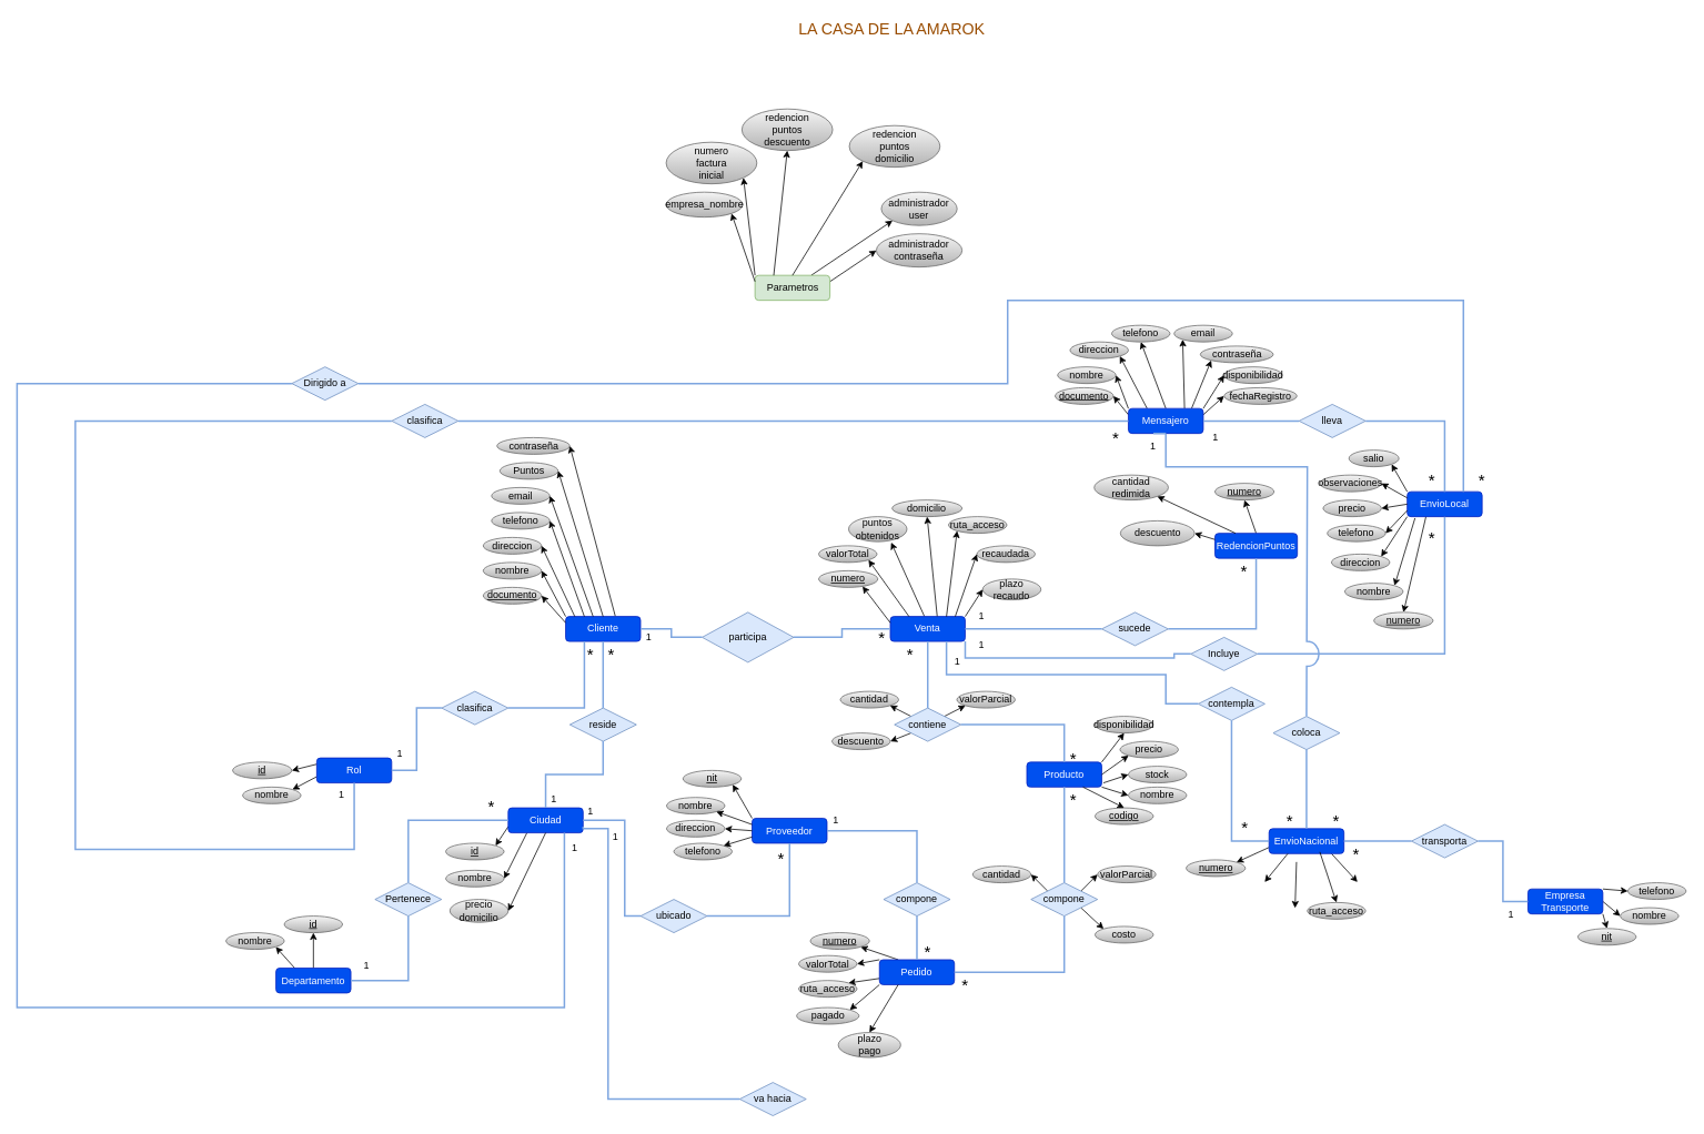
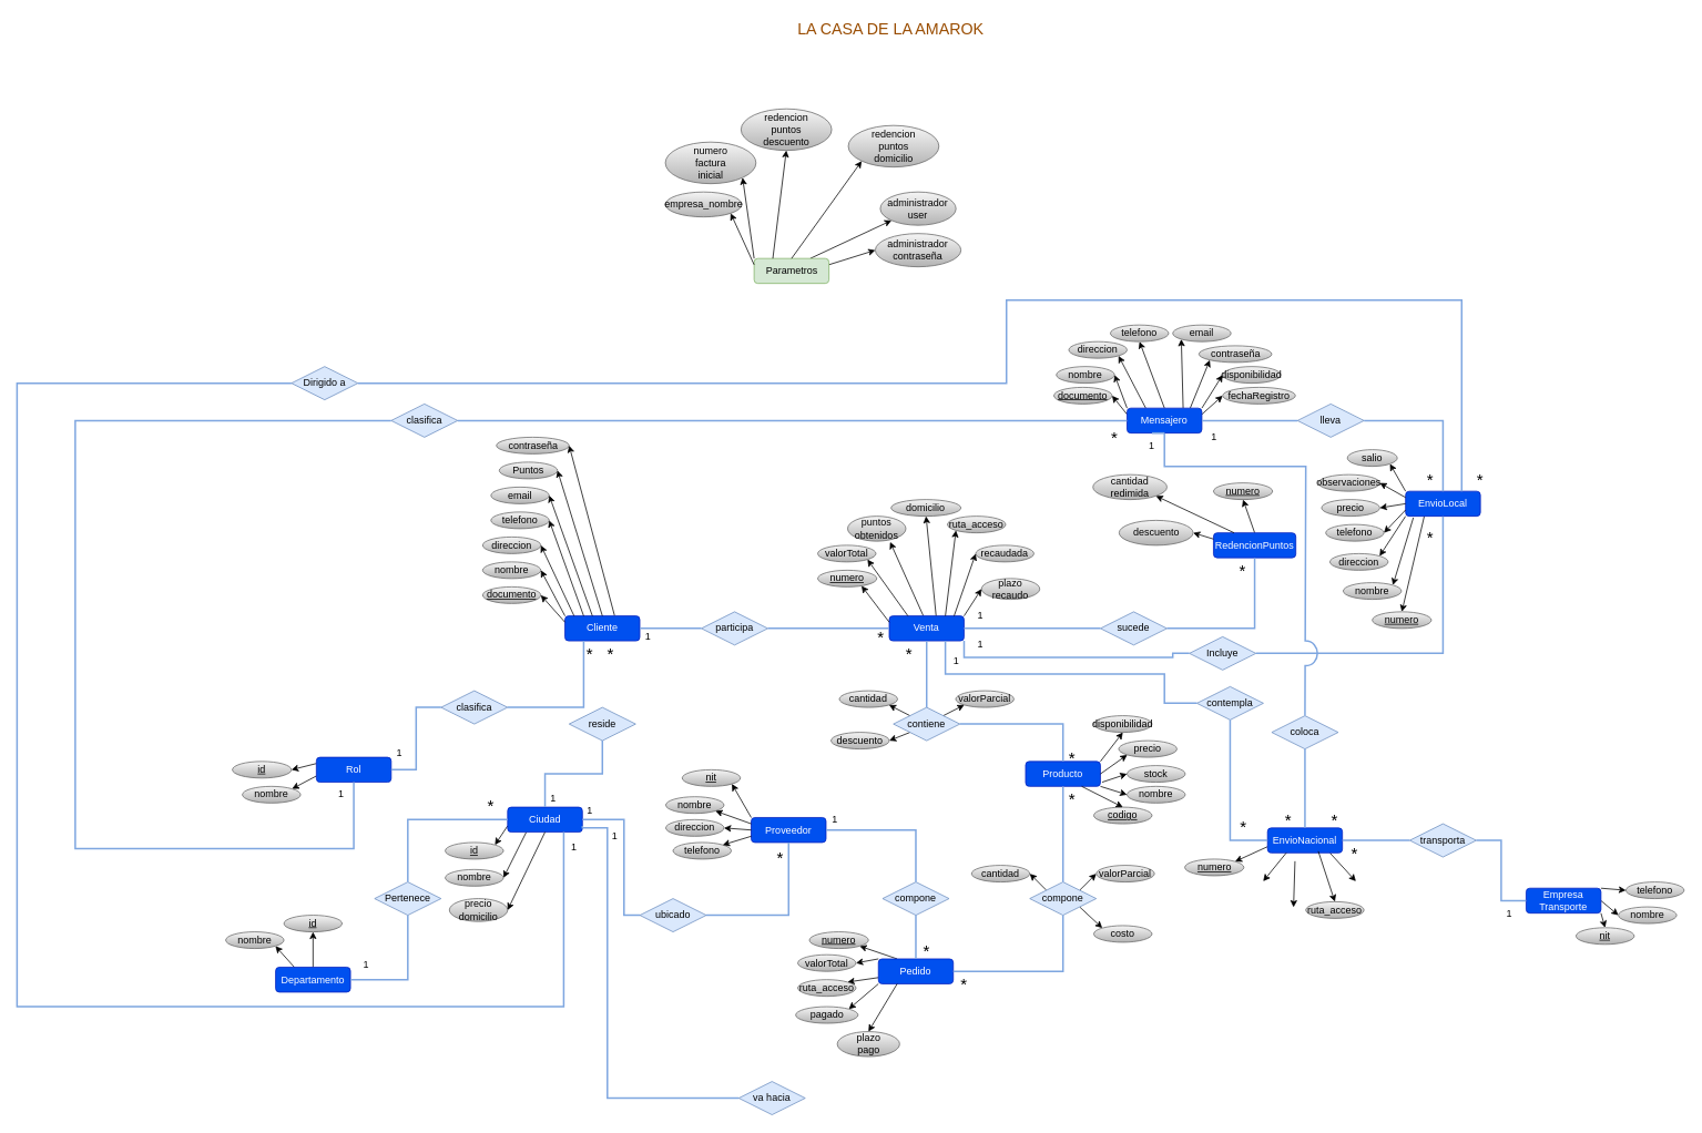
- <mxCell id="72" value="Parametros" style="rounded=1;whiteSpace=wrap;html=1;fillColor=#d5e8d4;strokeColor=#82b366;" parent="1" vertex="1"><mxGeometry x="906.5" y="330" width="90" height="30" as="geometry" /></mxCell>
+ <mxCell id="72" value="Parametros" style="rounded=1;whiteSpace=wrap;html=1;fillColor=#d5e8d4;strokeColor=#82b366;" parent="1" vertex="1"><mxGeometry x="906.5" y="310" width="90" height="30" as="geometry" /></mxCell>
- <mxCell id="22" value="&lt;font&gt;participa&lt;/font&gt;" style="rhombus;whiteSpace=wrap;html=1;fillColor=#dae8fc;strokeColor=#6c8ebf;" parent="1" vertex="1"><mxGeometry x="843" y="735" width="110" height="60" as="geometry" /></mxCell>
+ <mxCell id="22" value="&lt;font&gt;participa&lt;/font&gt;" style="rhombus;whiteSpace=wrap;html=1;fillColor=#dae8fc;strokeColor=#6c8ebf;" parent="1" vertex="1"><mxGeometry x="843" y="735" width="80" height="40" as="geometry" /></mxCell>
- <mxCell id="53" value="" style="edgeStyle=orthogonalEdgeStyle;fontSize=12;html=1;endArrow=none;rounded=0;strokeWidth=2;fontColor=#FFFFFF;exitX=0.5;exitY=0;exitDx=0;exitDy=0;entryX=0.5;entryY=1;entryDx=0;entryDy=0;strokeColor=#7EA6E0;endFill=0;" parent="1" source="51" target="2" edge="1"><mxGeometry width="100" height="100" relative="1" as="geometry"><mxPoint x="933" y="765" as="sourcePoint" /><mxPoint x="1019" y="765" as="targetPoint" /></mxGeometry></mxCell>
